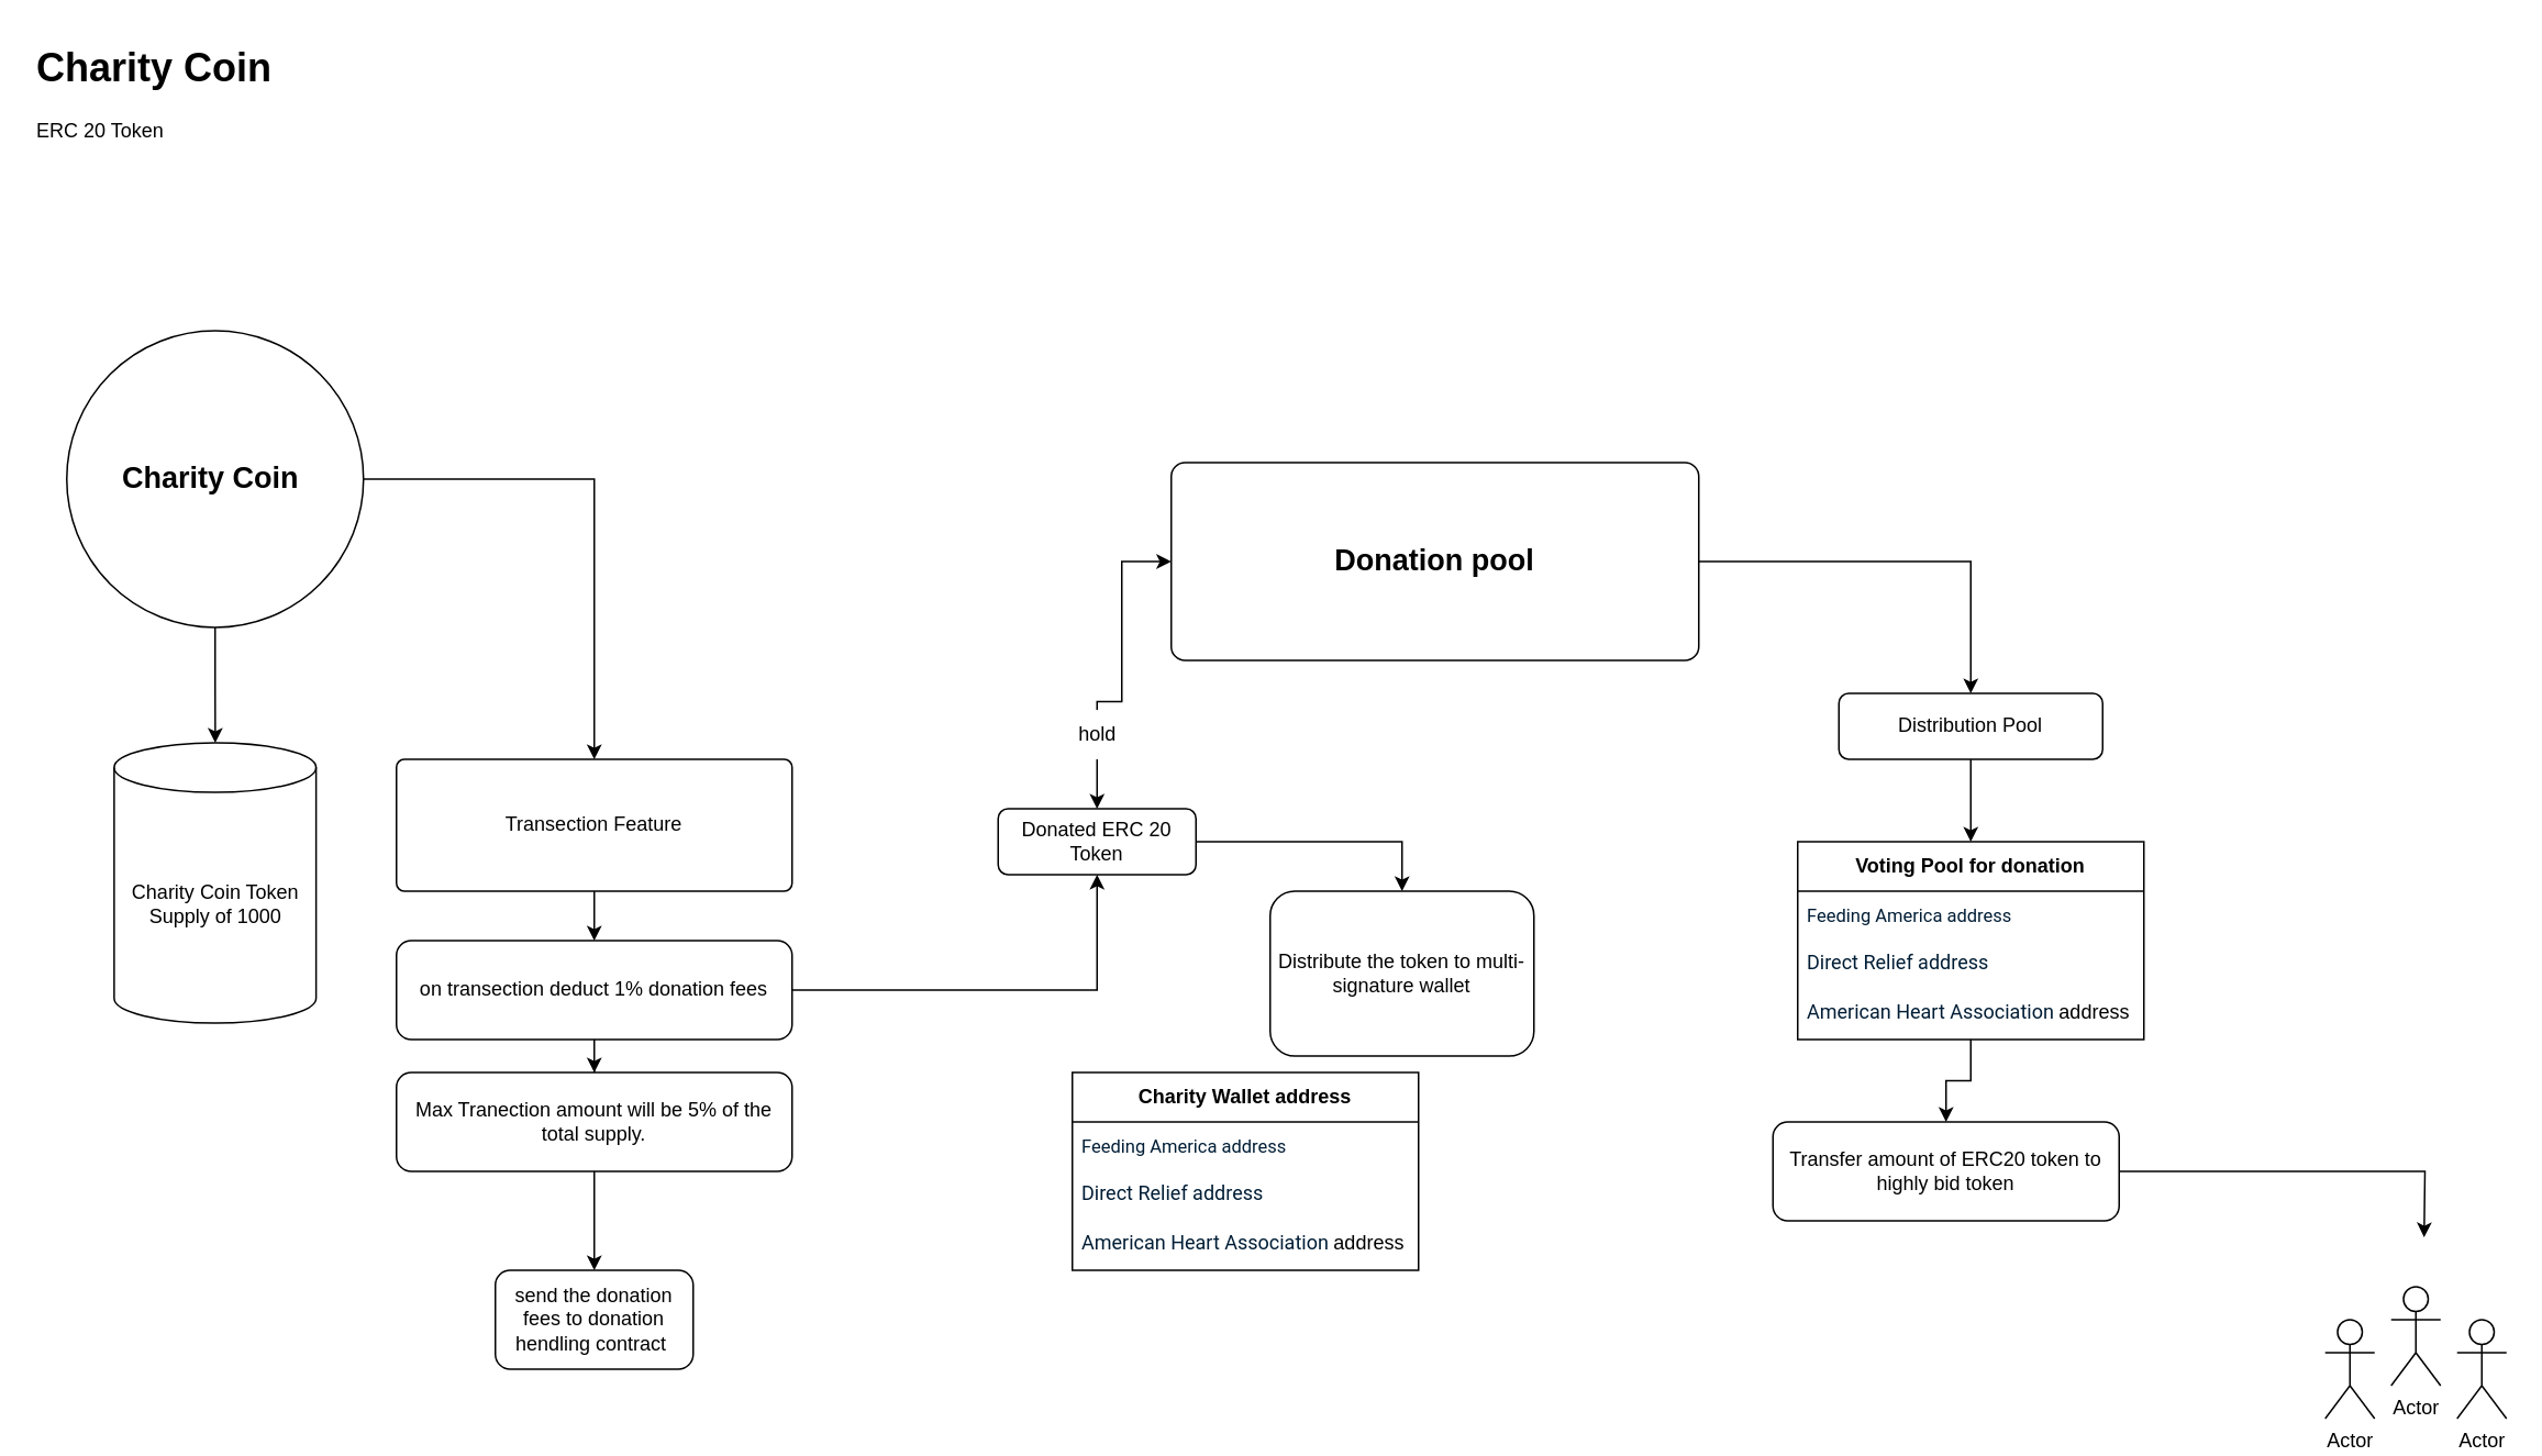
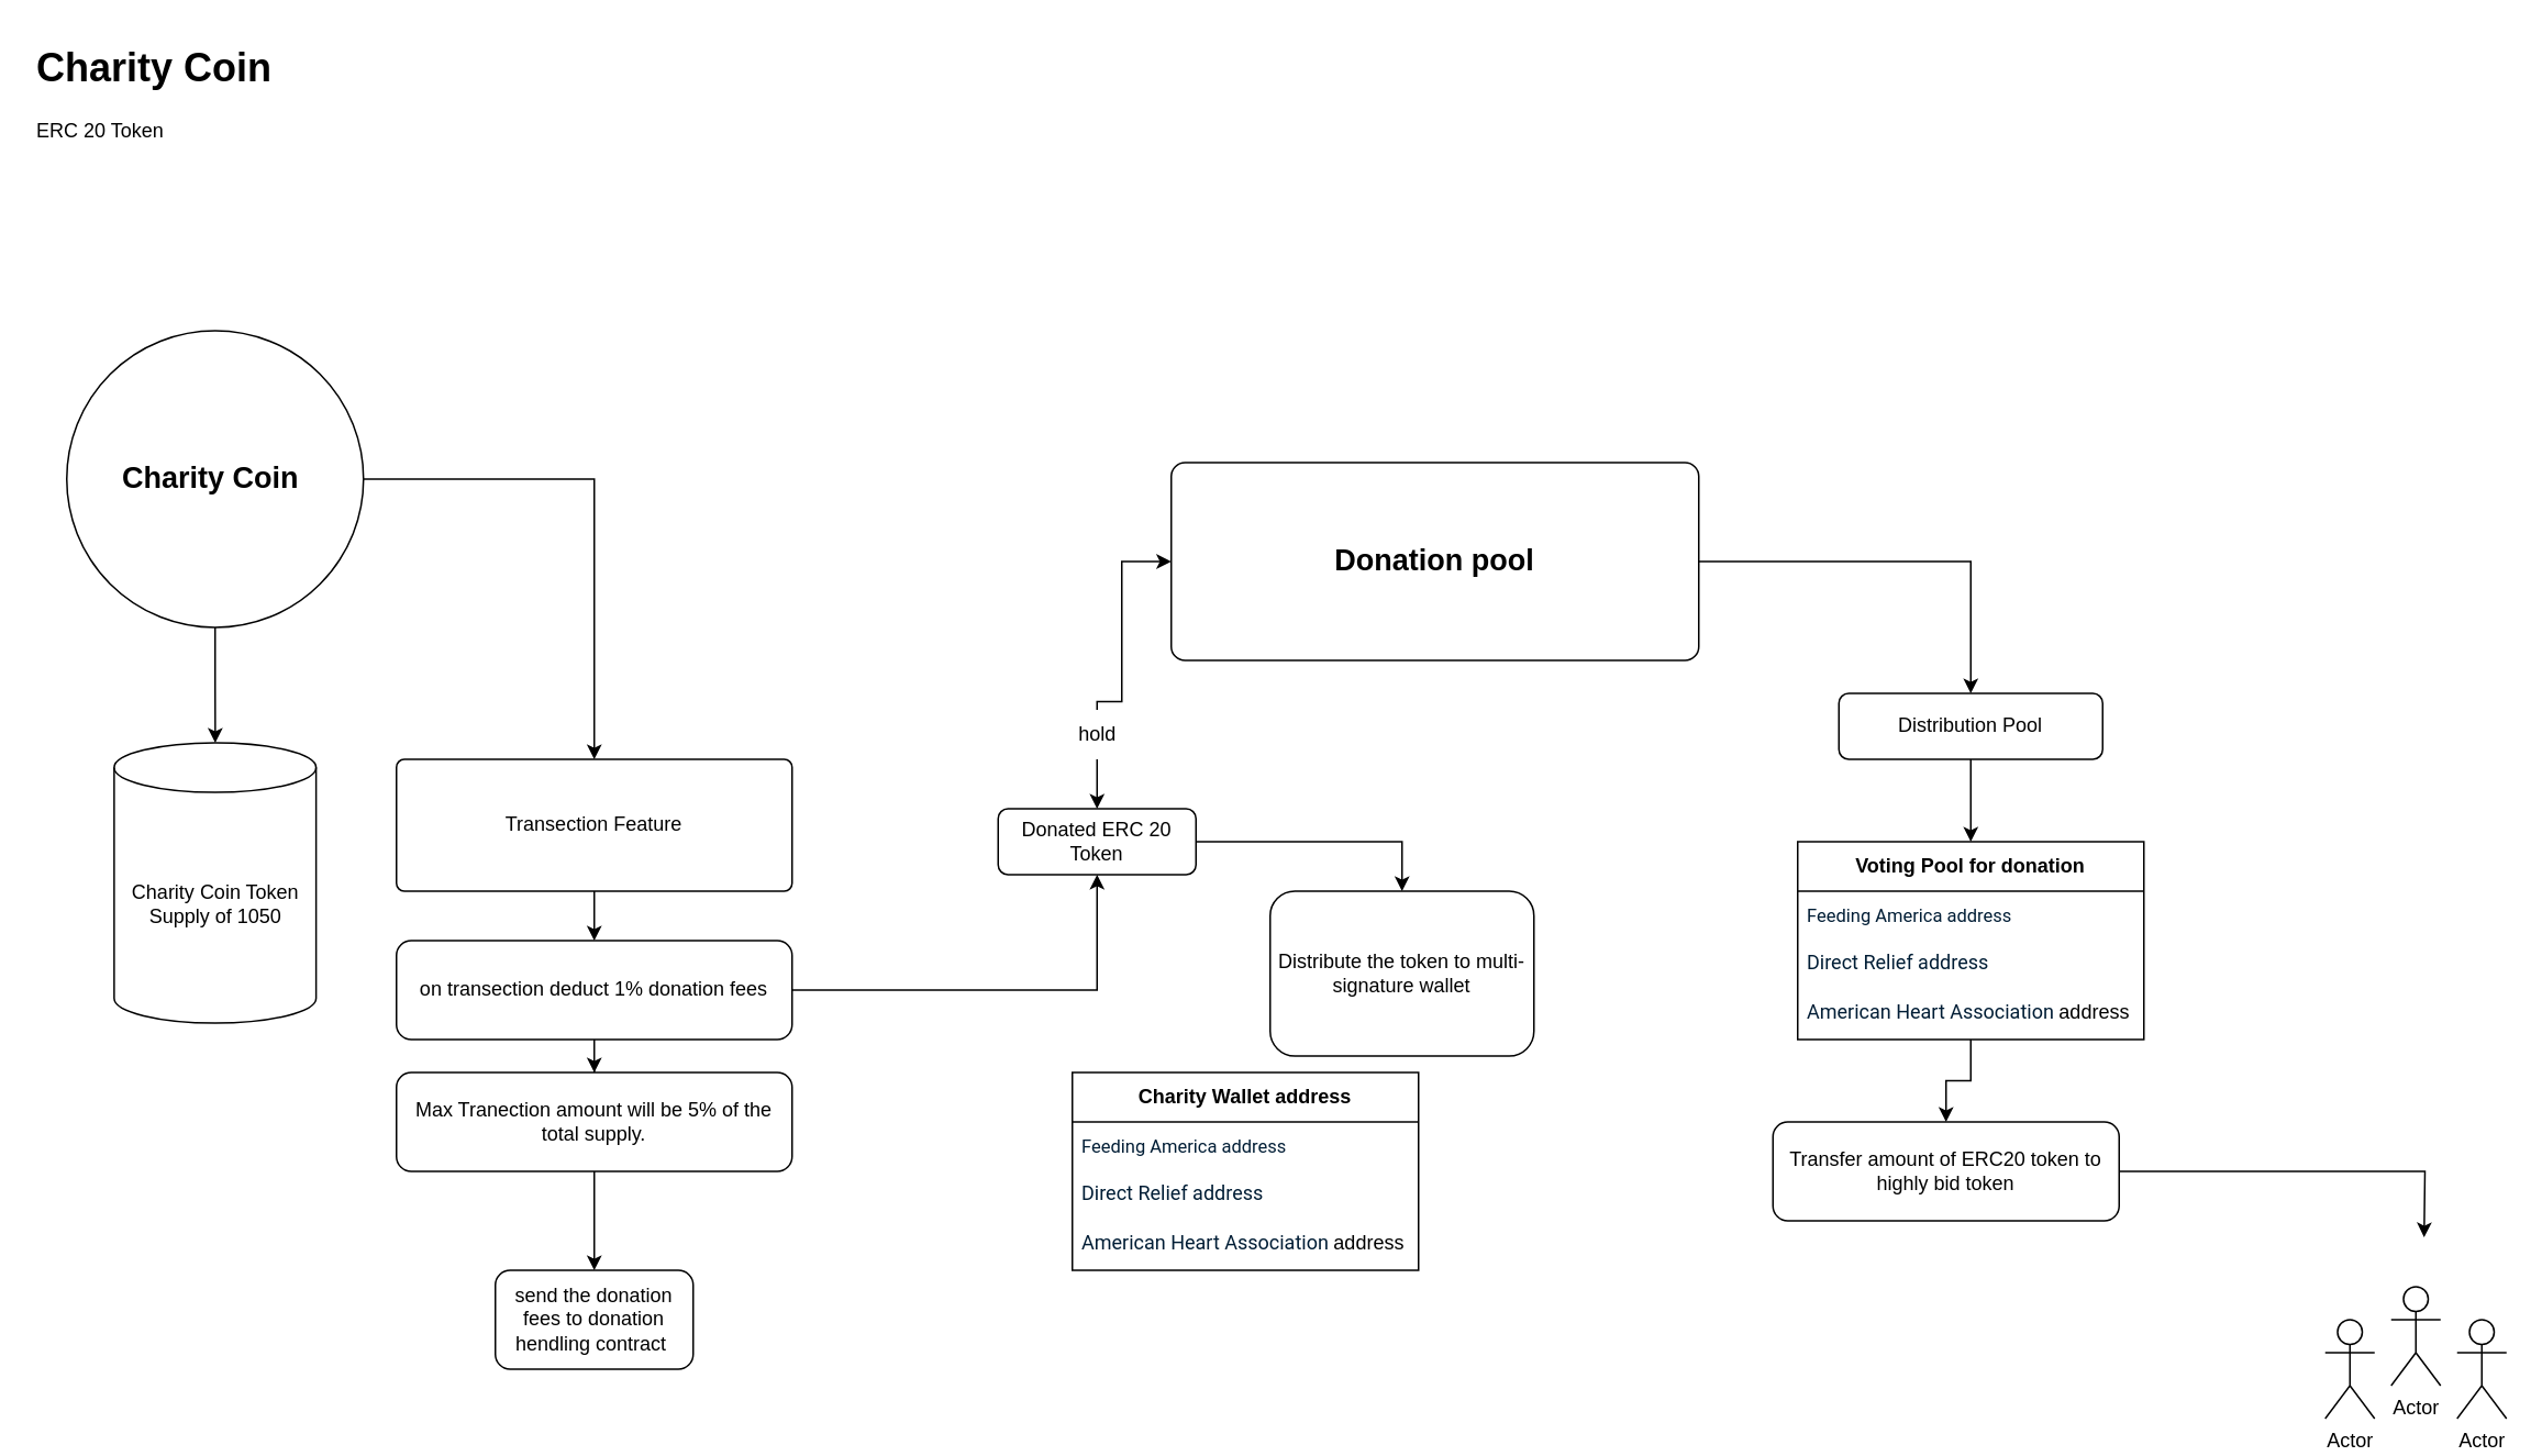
- <mxCell id="3" value="Charity Coin Token Supply of 1000" style="shape=cylinder3;whiteSpace=wrap;html=1;boundedLbl=1;backgroundOutline=1;size=15;" vertex="1" parent="1"><mxGeometry x="68.75" y="450" width="122.5" height="170" as="geometry" /></mxCell>
+ <mxCell id="3" value="Charity Coin Token Supply of 1050" style="shape=cylinder3;whiteSpace=wrap;html=1;boundedLbl=1;backgroundOutline=1;size=15;" vertex="1" parent="1"><mxGeometry x="68.75" y="450" width="122.5" height="170" as="geometry" /></mxCell>
